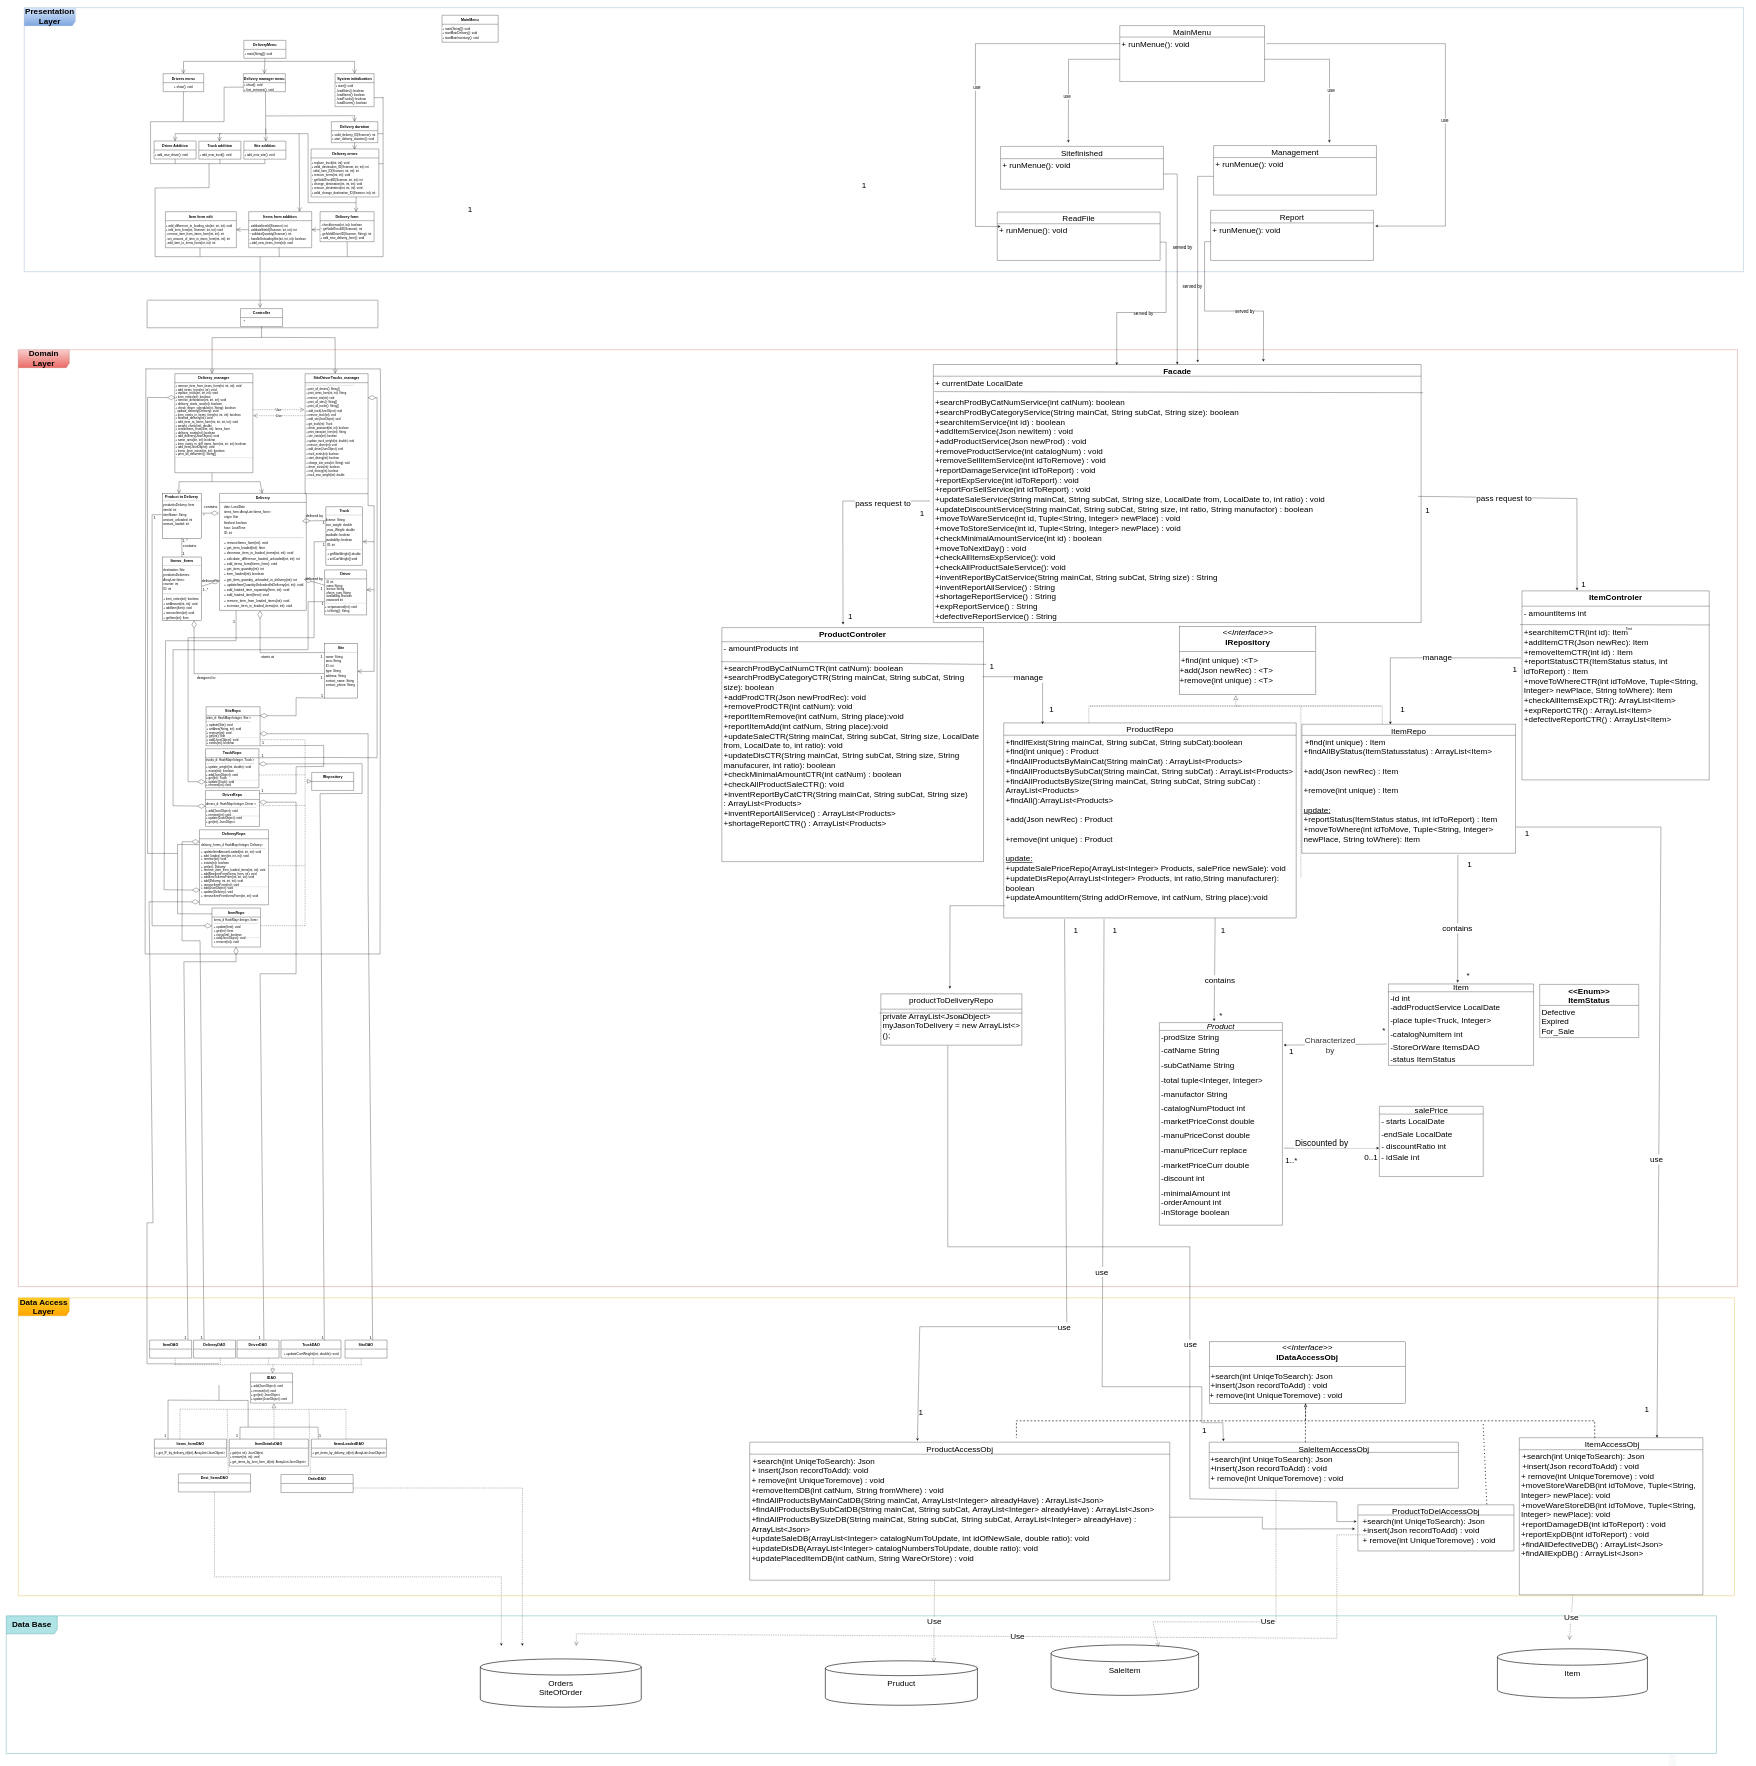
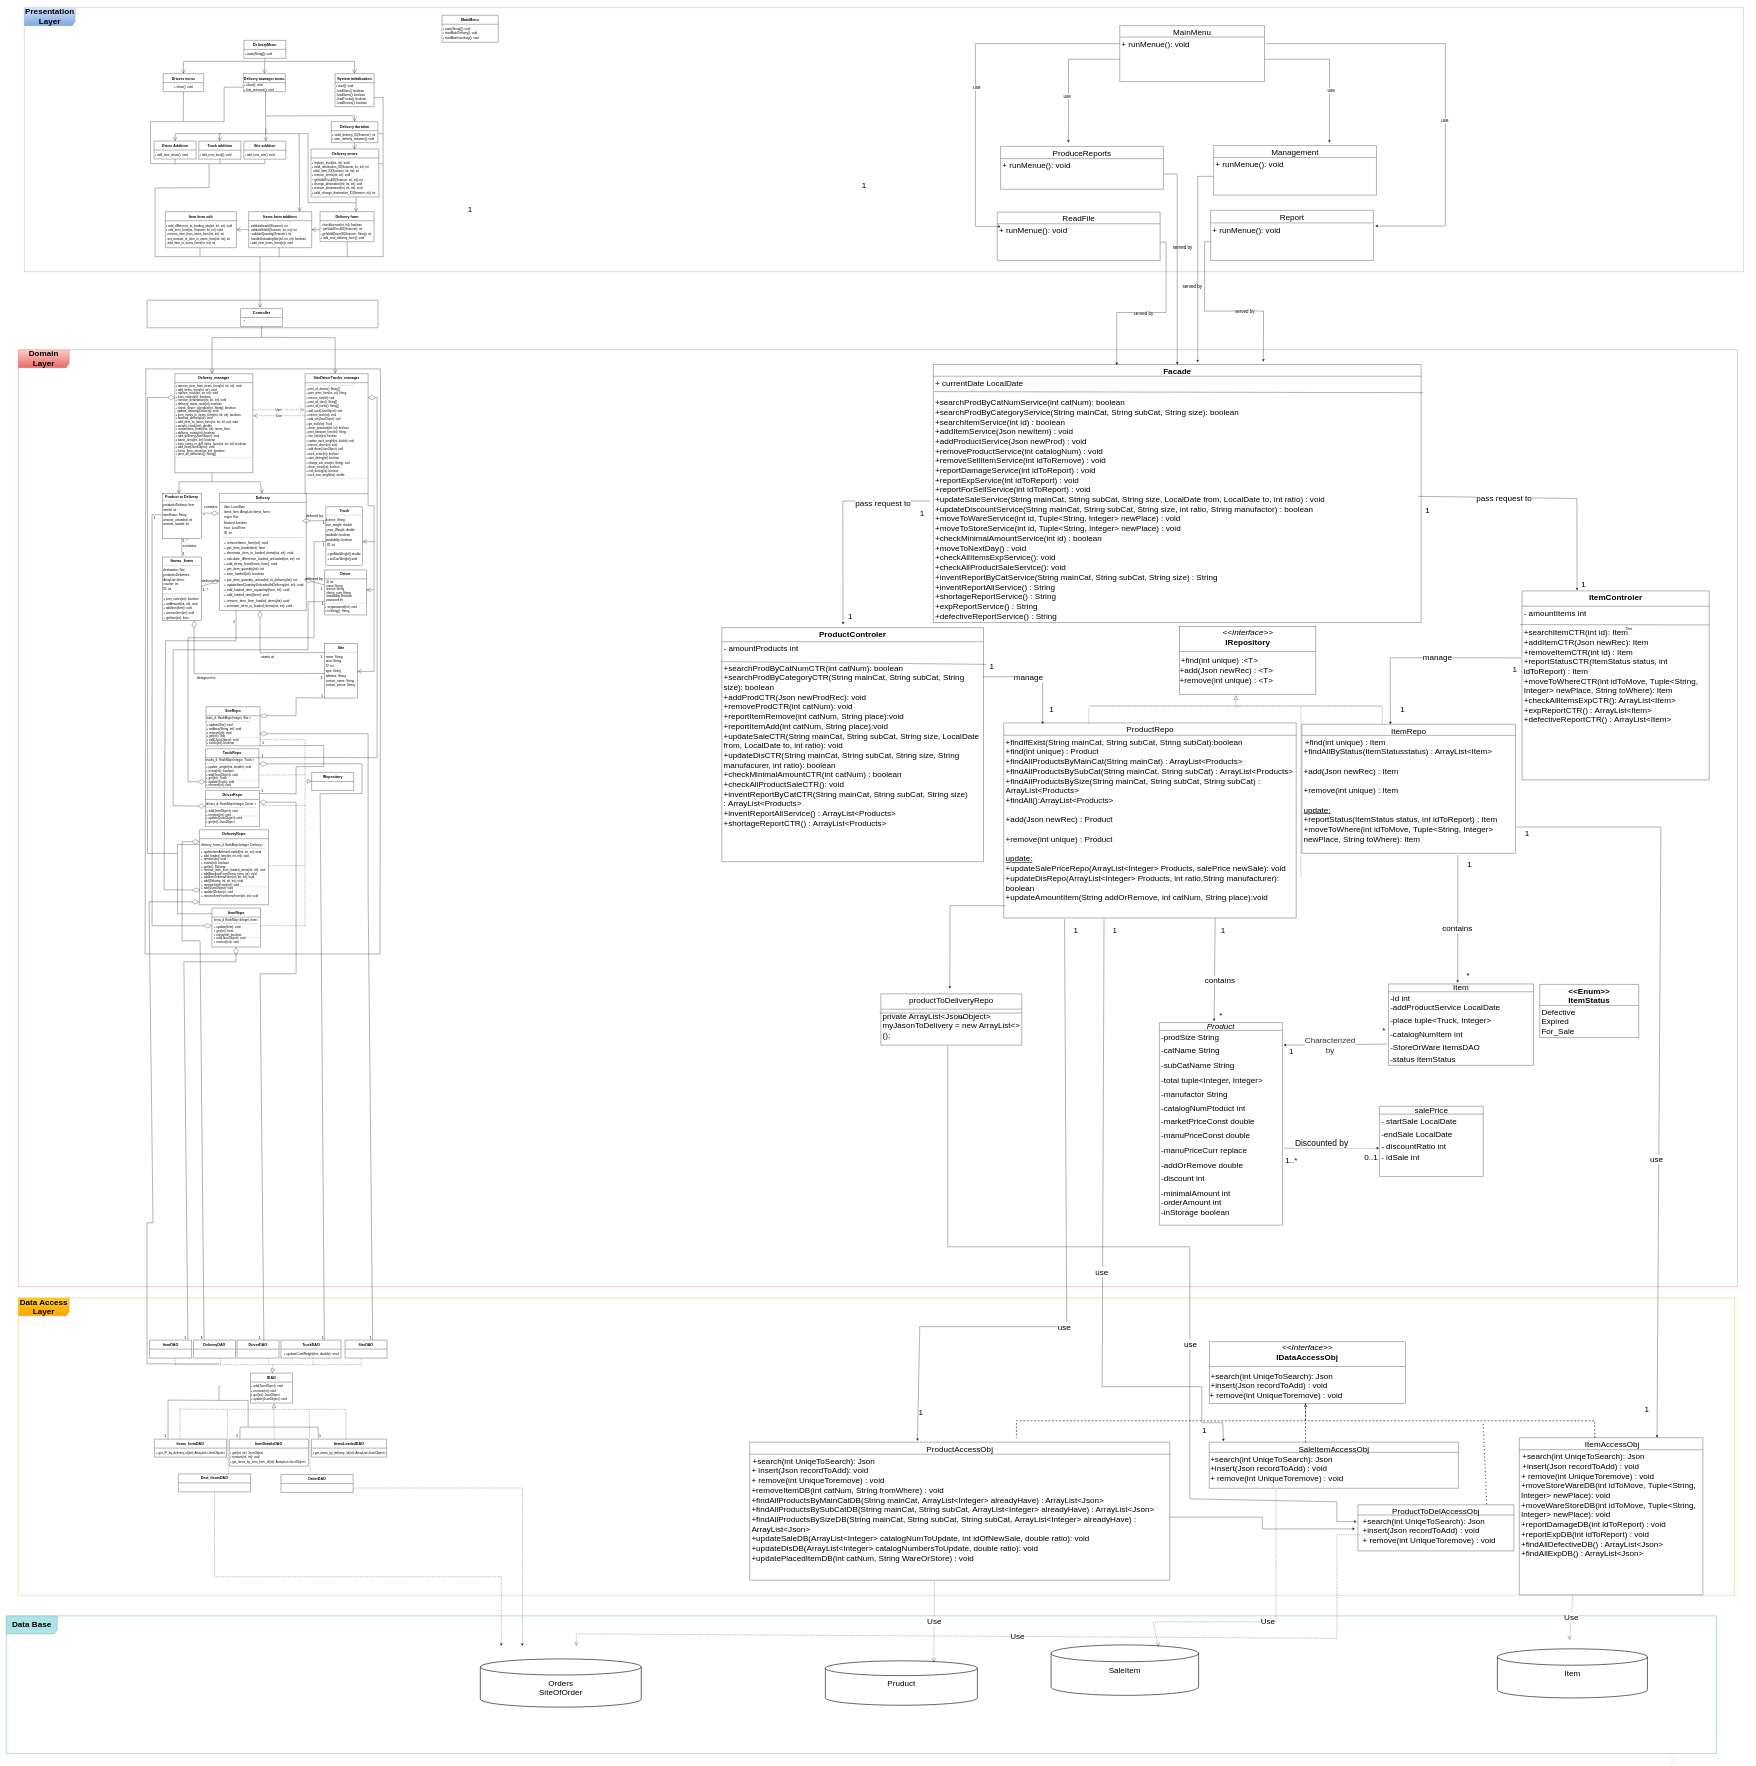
- <mxCell id="239" value="&lt;span style=&quot;font-size: 27px; font-weight: 400;&quot;&gt;Sitefinished&lt;/span&gt;" style="swimlane;fontStyle=1;align=center;verticalAlign=top;childLayout=stackLayout;horizontal=1;startSize=41;horizontalStack=0;resizeParent=1;resizeParentMax=0;resizeLast=0;collapsible=1;marginBottom=0;whiteSpace=wrap;html=1;hachureGap=4;fontFamily=Helvetica;labelBackgroundColor=none;fontSize=27;" vertex="1" parent="225"><mxGeometry x="3253.999" y="462.332" width="542.849" height="142.895" as="geometry" /></mxCell>
+ <mxCell id="239" value="&lt;span style=&quot;font-size: 27px; font-weight: 400;&quot;&gt;ProduceReports&lt;/span&gt;" style="swimlane;fontStyle=1;align=center;verticalAlign=top;childLayout=stackLayout;horizontal=1;startSize=41;horizontalStack=0;resizeParent=1;resizeParentMax=0;resizeLast=0;collapsible=1;marginBottom=0;whiteSpace=wrap;html=1;hachureGap=4;fontFamily=Helvetica;labelBackgroundColor=none;fontSize=27;" vertex="1" parent="225"><mxGeometry x="3253.999" y="462.332" width="542.849" height="142.895" as="geometry" /></mxCell>
- <mxCell id="269" value="- starts LocalDate" style="text;strokeColor=none;fillColor=none;align=left;verticalAlign=top;spacingLeft=4;spacingRight=4;overflow=hidden;rotatable=0;points=[[0,0.5],[1,0.5]];portConstraint=eastwest;whiteSpace=wrap;html=1;fontSize=27;fontFamily=Helvetica;" vertex="1" parent="268"><mxGeometry y="26" width="346.06" height="45" as="geometry" /></mxCell>
+ <mxCell id="269" value="- startSale LocalDate" style="text;strokeColor=none;fillColor=none;align=left;verticalAlign=top;spacingLeft=4;spacingRight=4;overflow=hidden;rotatable=0;points=[[0,0.5],[1,0.5]];portConstraint=eastwest;whiteSpace=wrap;html=1;fontSize=27;fontFamily=Helvetica;" vertex="1" parent="268"><mxGeometry y="26" width="346.06" height="45" as="geometry" /></mxCell>
- <mxCell id="299" value="&lt;span style=&quot;text-wrap: nowrap; font-size: 27px;&quot;&gt;-marketPriceCurr double&amp;nbsp;&lt;/span&gt;" style="text;strokeColor=none;fillColor=none;align=left;verticalAlign=top;spacingLeft=4;spacingRight=4;overflow=hidden;rotatable=0;points=[[0,0.5],[1,0.5]];portConstraint=eastwest;whiteSpace=wrap;html=1;fontFamily=Helvetica;fontSize=27;" vertex="1" parent="289"><mxGeometry y="454.004" width="410.08" height="43" as="geometry" /></mxCell>
+ <mxCell id="299" value="&lt;span style=&quot;text-wrap: nowrap; font-size: 27px;&quot;&gt;-addOrRemove double&amp;nbsp;&lt;/span&gt;" style="text;strokeColor=none;fillColor=none;align=left;verticalAlign=top;spacingLeft=4;spacingRight=4;overflow=hidden;rotatable=0;points=[[0,0.5],[1,0.5]];portConstraint=eastwest;whiteSpace=wrap;html=1;fontFamily=Helvetica;fontSize=27;" vertex="1" parent="289"><mxGeometry y="454.004" width="410.08" height="43" as="geometry" /></mxCell>
